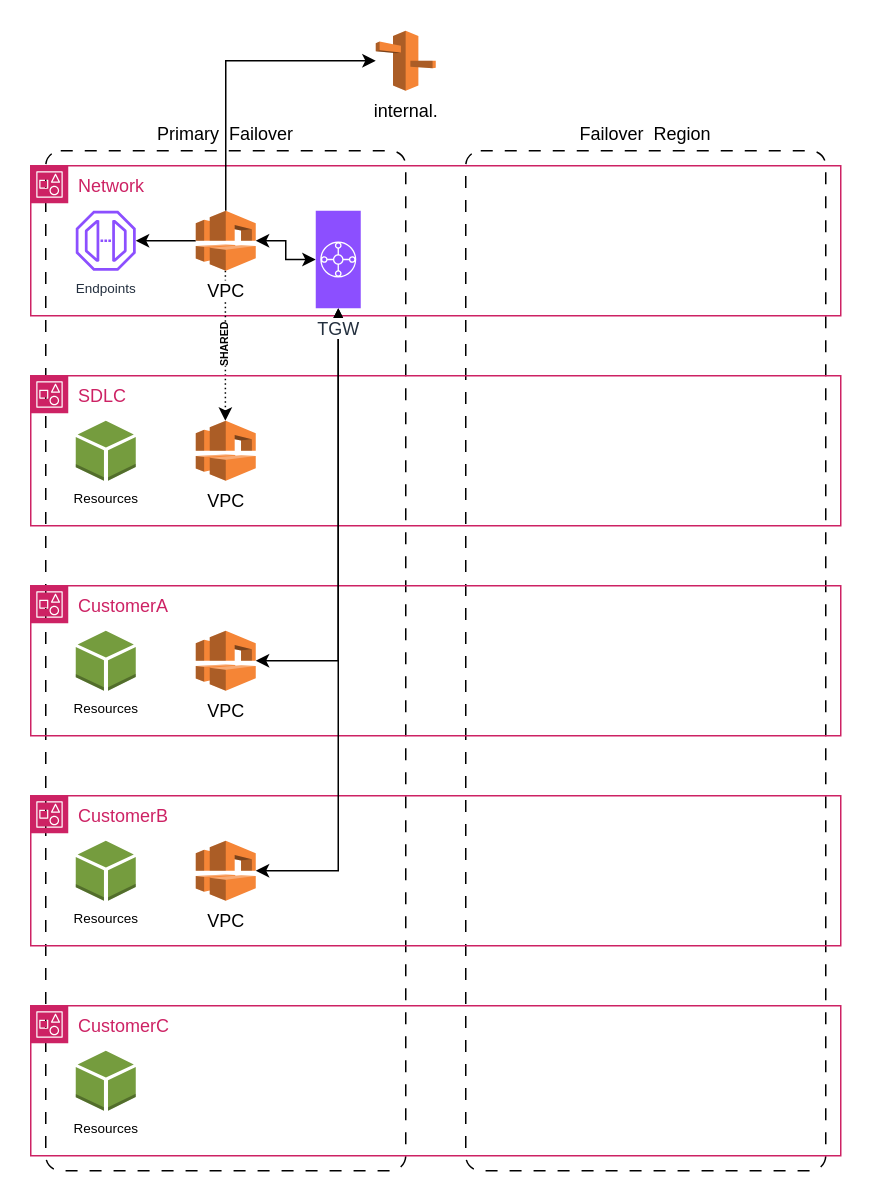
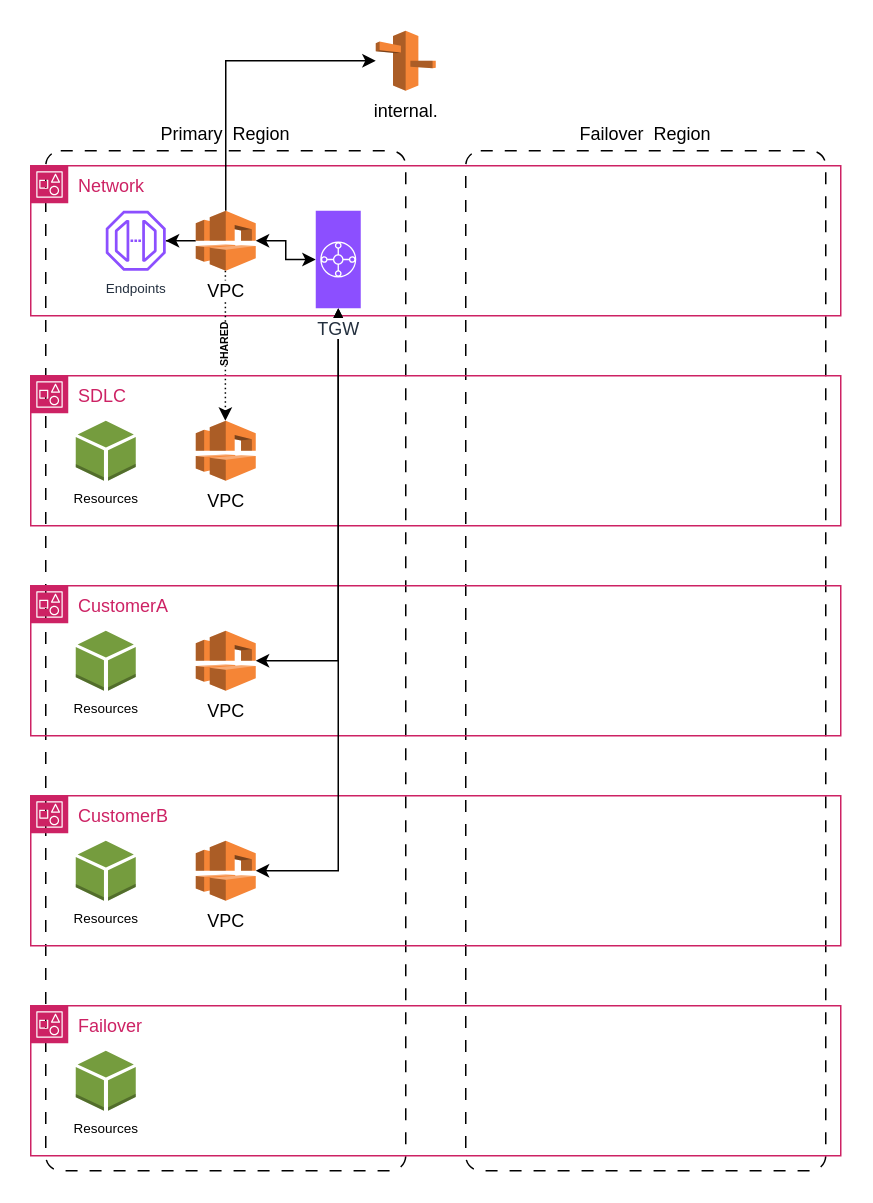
- <mxCell id="3" value="Primary&amp;nbsp; Failover" style="html=1;align=center;verticalAlign=top;rounded=1;absoluteArcSize=1;arcSize=20;dashed=1;whiteSpace=wrap;horizontal=1;spacingTop=-25;fillColor=none;labelBackgroundColor=default;dashPattern=8 8;" parent="1" vertex="1"><mxGeometry x="30" y="100" width="240" height="680" as="geometry" /></mxCell>
+ <mxCell id="3" value="Primary&amp;nbsp; Region" style="html=1;align=center;verticalAlign=top;rounded=1;absoluteArcSize=1;arcSize=20;dashed=1;whiteSpace=wrap;horizontal=1;spacingTop=-25;fillColor=none;labelBackgroundColor=default;dashPattern=8 8;" parent="1" vertex="1"><mxGeometry x="30" y="100" width="240" height="680" as="geometry" /></mxCell>
- <mxCell id="19" value="Endpoints" style="sketch=0;outlineConnect=0;fontColor=#232F3E;gradientColor=none;fillColor=#8C4FFF;strokeColor=none;dashed=0;verticalLabelPosition=bottom;verticalAlign=top;align=center;html=1;fontSize=9;fontStyle=0;aspect=fixed;pointerEvents=1;shape=mxgraph.aws4.endpoint;labelBackgroundColor=default;" parent="1" vertex="1"><mxGeometry x="50" y="140" width="40" height="40" as="geometry" /></mxCell>
+ <mxCell id="19" value="Endpoints" style="sketch=0;outlineConnect=0;fontColor=#232F3E;gradientColor=none;fillColor=#8C4FFF;strokeColor=none;dashed=0;verticalLabelPosition=bottom;verticalAlign=top;align=center;html=1;fontSize=9;fontStyle=0;aspect=fixed;pointerEvents=1;shape=mxgraph.aws4.endpoint;labelBackgroundColor=default;" parent="1" vertex="1"><mxGeometry x="70" y="140" width="40" height="40" as="geometry" /></mxCell>
- <mxCell id="10" value="CustomerC" style="points=[[0,0],[0.25,0],[0.5,0],[0.75,0],[1,0],[1,0.25],[1,0.5],[1,0.75],[1,1],[0.75,1],[0.5,1],[0.25,1],[0,1],[0,0.75],[0,0.5],[0,0.25]];outlineConnect=0;gradientColor=none;html=1;whiteSpace=wrap;fontSize=12;fontStyle=0;container=1;pointerEvents=0;collapsible=0;recursiveResize=0;shape=mxgraph.aws4.group;grIcon=mxgraph.aws4.group_account;strokeColor=#CD2264;fillColor=none;verticalAlign=top;align=left;spacingLeft=30;fontColor=#CD2264;dashed=0;" parent="1" vertex="1"><mxGeometry x="20" y="670" width="540" height="100" as="geometry" /></mxCell>
+ <mxCell id="10" value="Failover" style="points=[[0,0],[0.25,0],[0.5,0],[0.75,0],[1,0],[1,0.25],[1,0.5],[1,0.75],[1,1],[0.75,1],[0.5,1],[0.25,1],[0,1],[0,0.75],[0,0.5],[0,0.25]];outlineConnect=0;gradientColor=none;html=1;whiteSpace=wrap;fontSize=12;fontStyle=0;container=1;pointerEvents=0;collapsible=0;recursiveResize=0;shape=mxgraph.aws4.group;grIcon=mxgraph.aws4.group_account;strokeColor=#CD2264;fillColor=none;verticalAlign=top;align=left;spacingLeft=30;fontColor=#CD2264;dashed=0;" parent="1" vertex="1"><mxGeometry x="20" y="670" width="540" height="100" as="geometry" /></mxCell>
